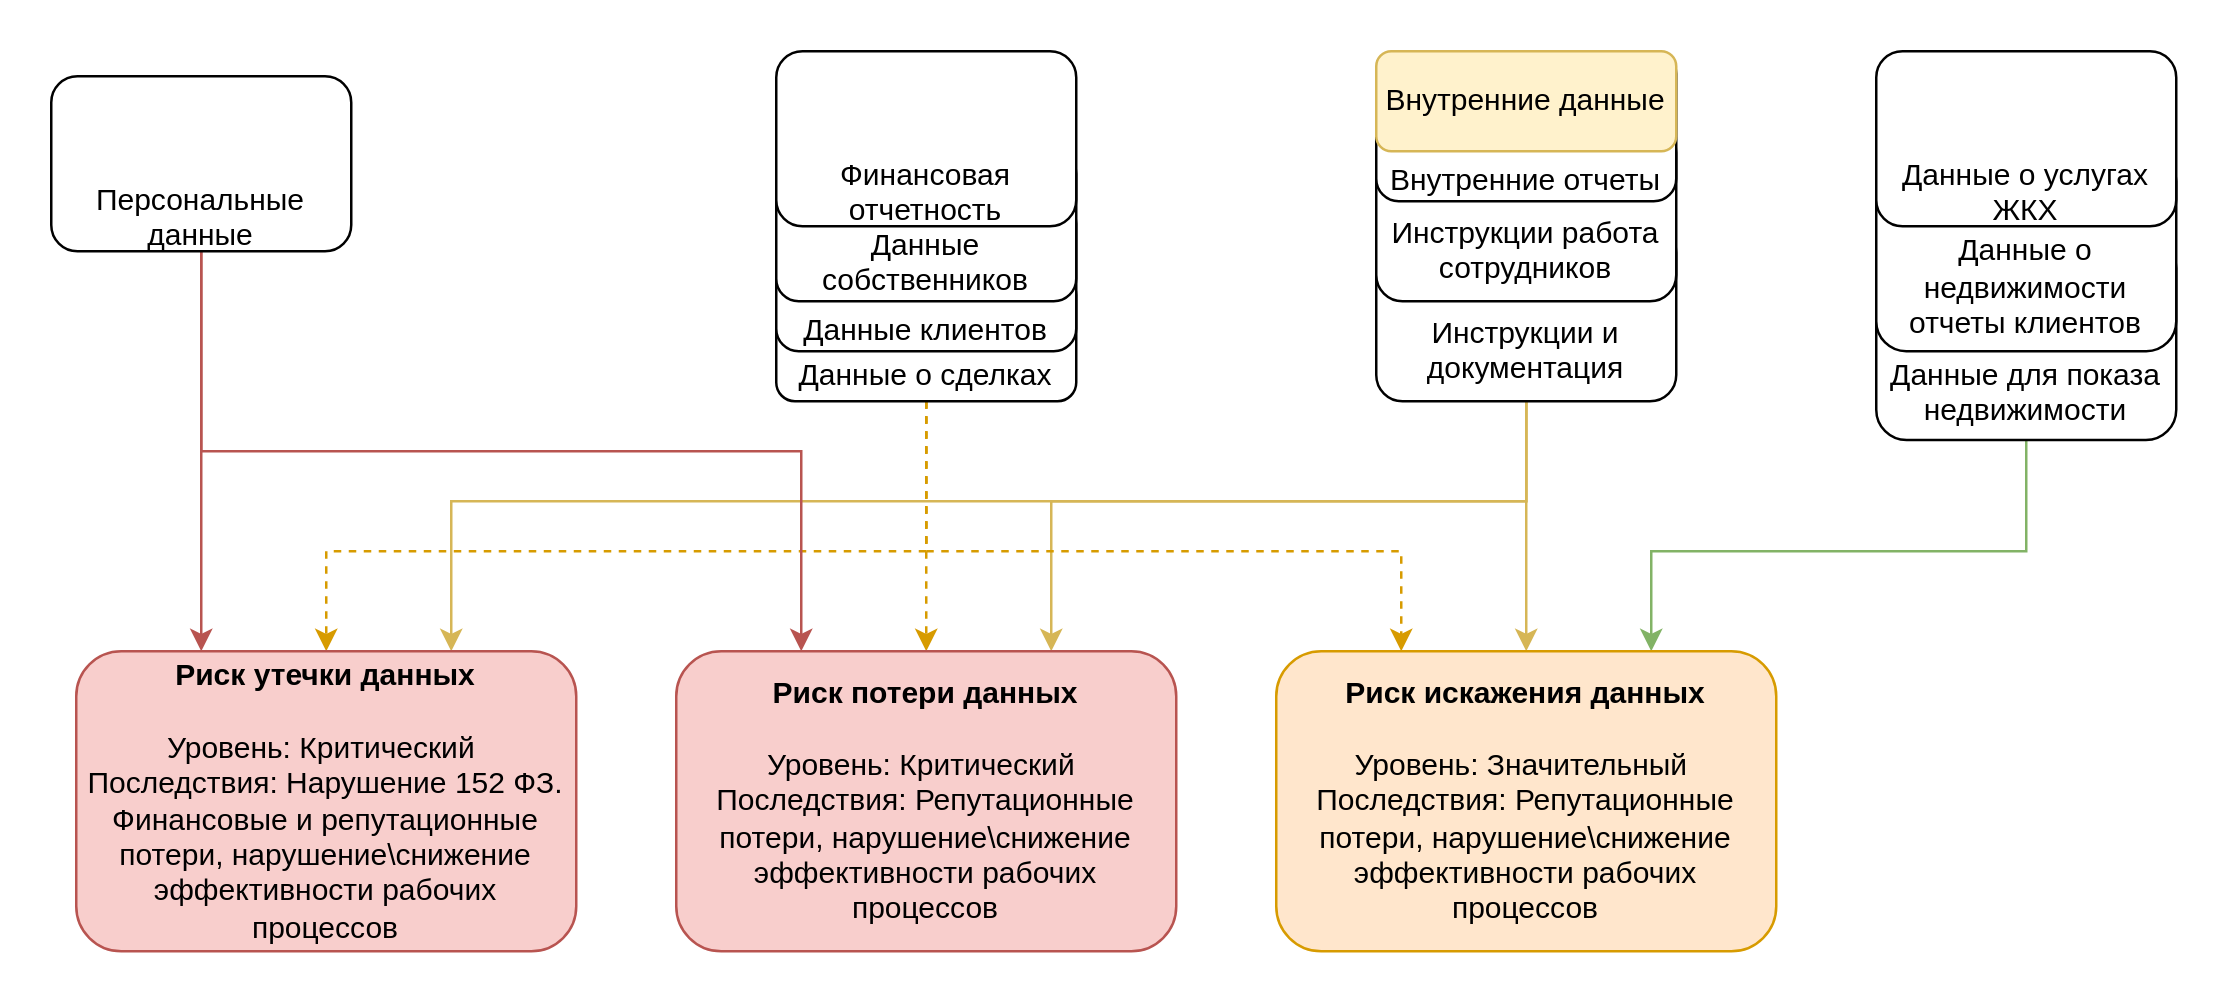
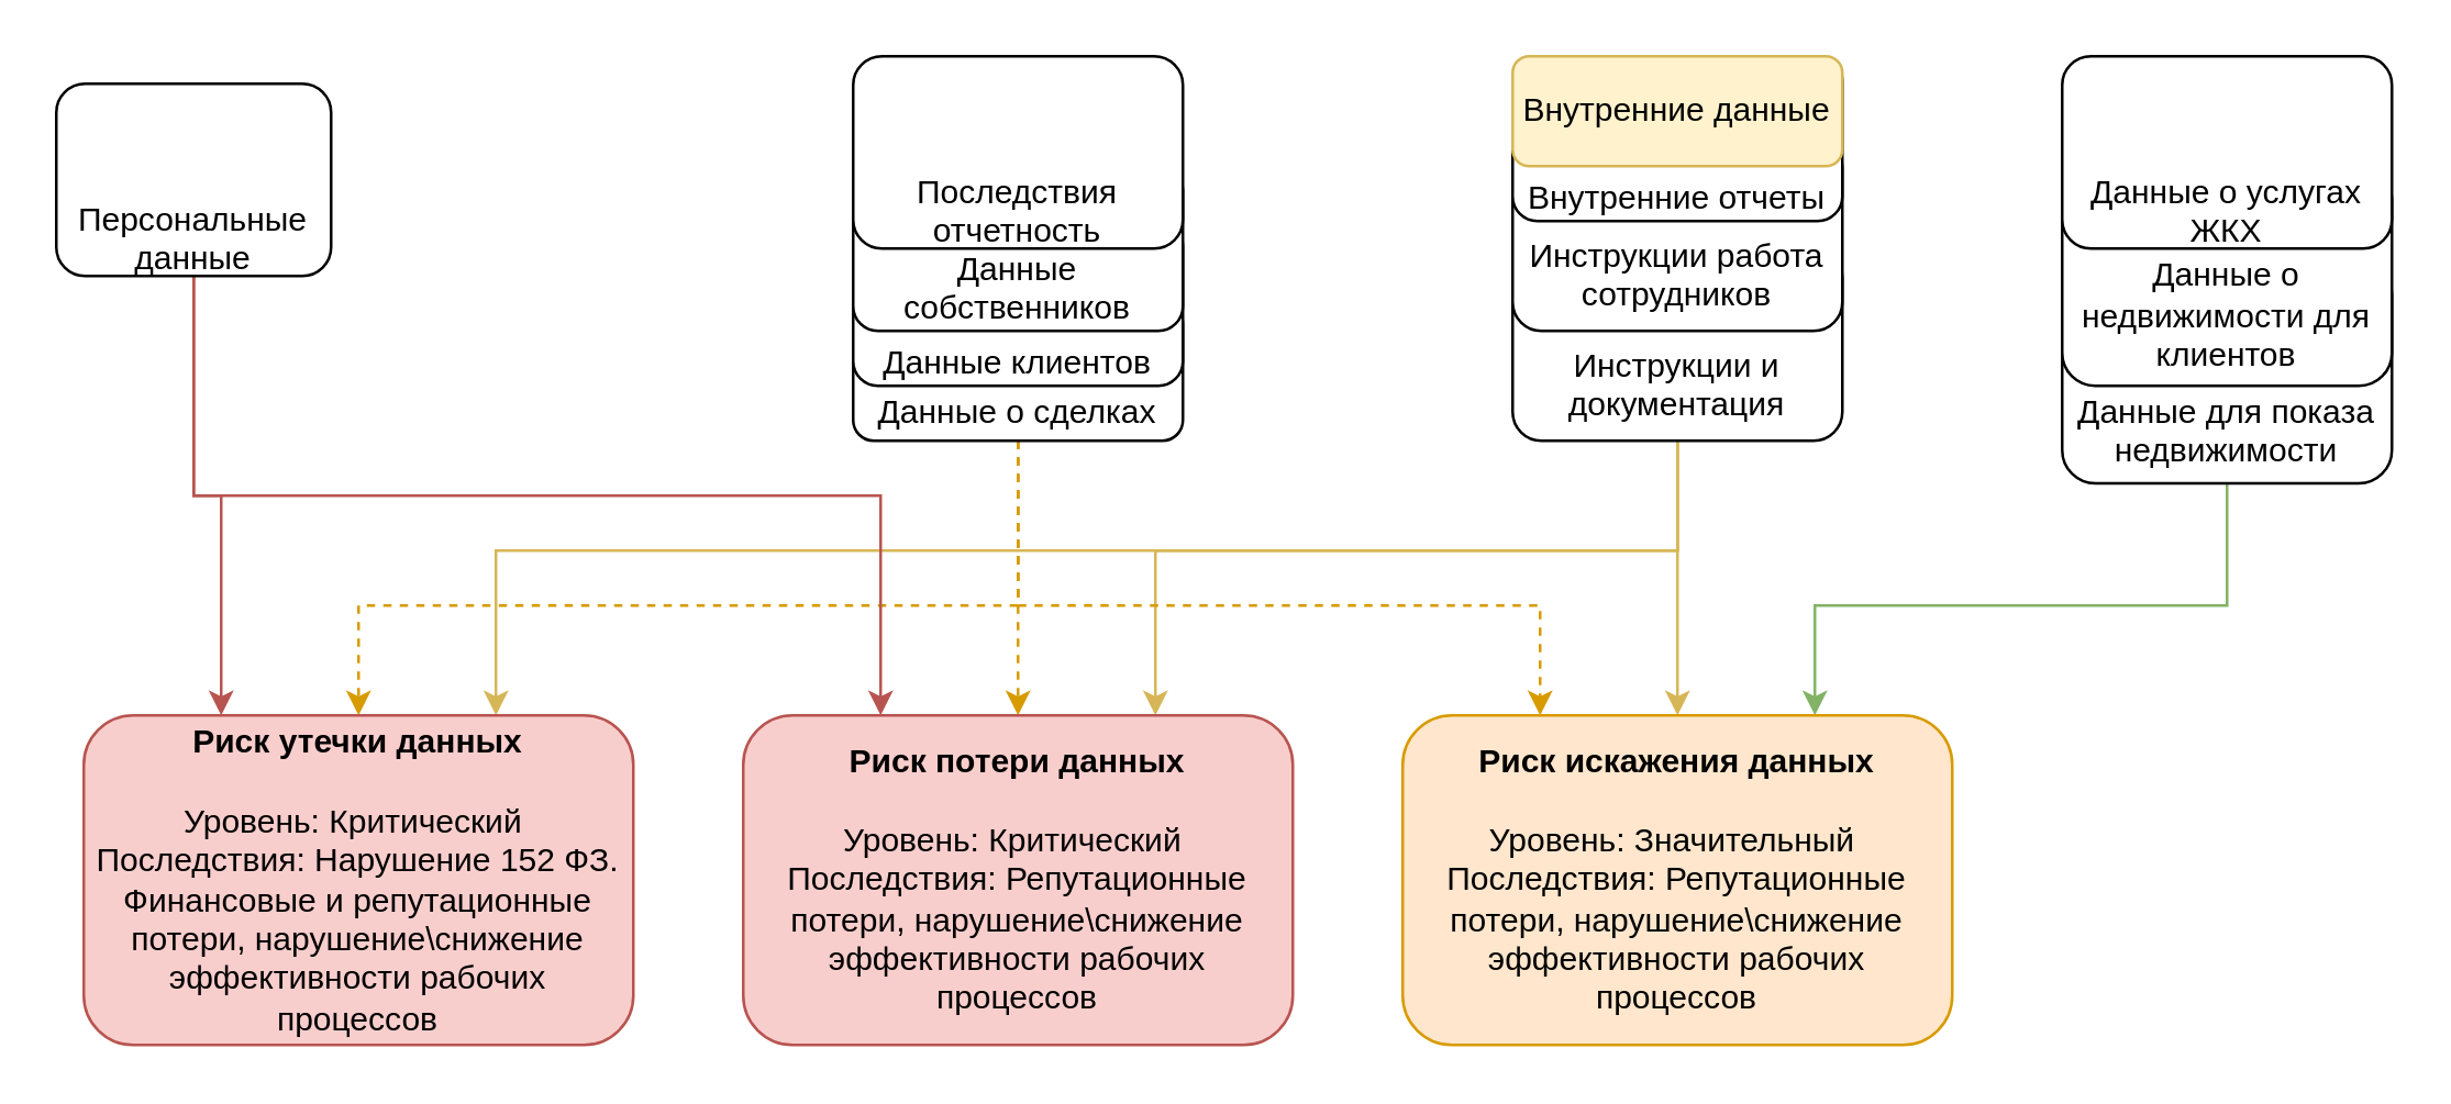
- <mxCell id="18" value="&lt;div&gt;&lt;br&gt;&lt;/div&gt;&lt;div&gt;&lt;br&gt;&lt;/div&gt;&lt;div&gt;&lt;br&gt;&lt;/div&gt;Финансовая отчетность" style="rounded=1;whiteSpace=wrap;html=1;" vertex="1" parent="1"><mxGeometry x="310" y="20" width="120" height="70" as="geometry" /></mxCell>
+ <mxCell id="18" value="&lt;div&gt;&lt;br&gt;&lt;/div&gt;&lt;div&gt;&lt;br&gt;&lt;/div&gt;&lt;div&gt;&lt;br&gt;&lt;/div&gt;Последствия отчетность" style="rounded=1;whiteSpace=wrap;html=1;" vertex="1" parent="1"><mxGeometry x="310" y="20" width="120" height="70" as="geometry" /></mxCell>
- <mxCell id="21" value="&lt;div&gt;&lt;br&gt;&lt;/div&gt;&lt;div&gt;&lt;br&gt;&lt;/div&gt;&lt;div&gt;&lt;br&gt;&lt;/div&gt;Персональные данные" style="rounded=1;whiteSpace=wrap;html=1;" parent="1" vertex="1"><mxGeometry x="20" y="30" width="120" height="70" as="geometry" /></mxCell>
+ <mxCell id="21" value="&lt;div&gt;&lt;br&gt;&lt;/div&gt;&lt;div&gt;&lt;br&gt;&lt;/div&gt;&lt;div&gt;&lt;br&gt;&lt;/div&gt;Персональные данные" style="rounded=1;whiteSpace=wrap;html=1;" parent="1" vertex="1"><mxGeometry x="20" y="30" width="100" height="70" as="geometry" /></mxCell>
- <mxCell id="4" value="&lt;div&gt;&lt;br&gt;&lt;/div&gt;&lt;div&gt;&lt;br&gt;&lt;/div&gt;Данные о недвижимости отчеты клиентов" style="rounded=1;whiteSpace=wrap;html=1;" vertex="1" parent="1"><mxGeometry x="750" y="60" width="120" height="80" as="geometry" /></mxCell>
+ <mxCell id="4" value="&lt;div&gt;&lt;br&gt;&lt;/div&gt;&lt;div&gt;&lt;br&gt;&lt;/div&gt;Данные о недвижимости для клиентов" style="rounded=1;whiteSpace=wrap;html=1;" vertex="1" parent="1"><mxGeometry x="750" y="60" width="120" height="80" as="geometry" /></mxCell>
